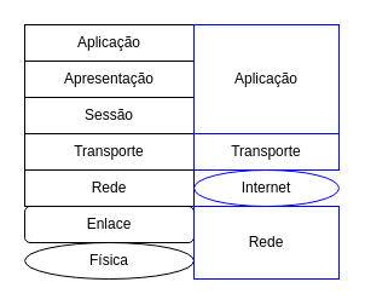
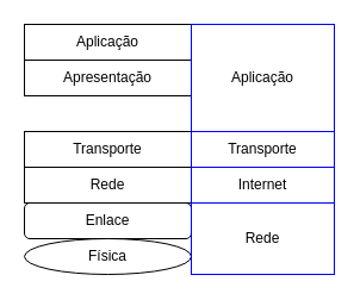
- <mxCell id="6" value="Sessão" style="rounded=0;whiteSpace=wrap;html=1;strokeColor=default;fillColor=none;" vertex="1" parent="1"><mxGeometry x="20" y="80" width="140" height="30" as="geometry" /></mxCell>
- <mxCell id="10" value="Internet" style="ellipse;whiteSpace=wrap;html=1;strokeColor=#0000FF;fillColor=none;" vertex="1" parent="1"><mxGeometry x="160" y="140" width="120" height="30" as="geometry" /></mxCell>
+ <mxCell id="10" value="Internet" style="rounded=0;whiteSpace=wrap;html=1;strokeColor=#0000FF;fillColor=none;" vertex="1" parent="1"><mxGeometry x="160" y="140" width="120" height="30" as="geometry" /></mxCell>
